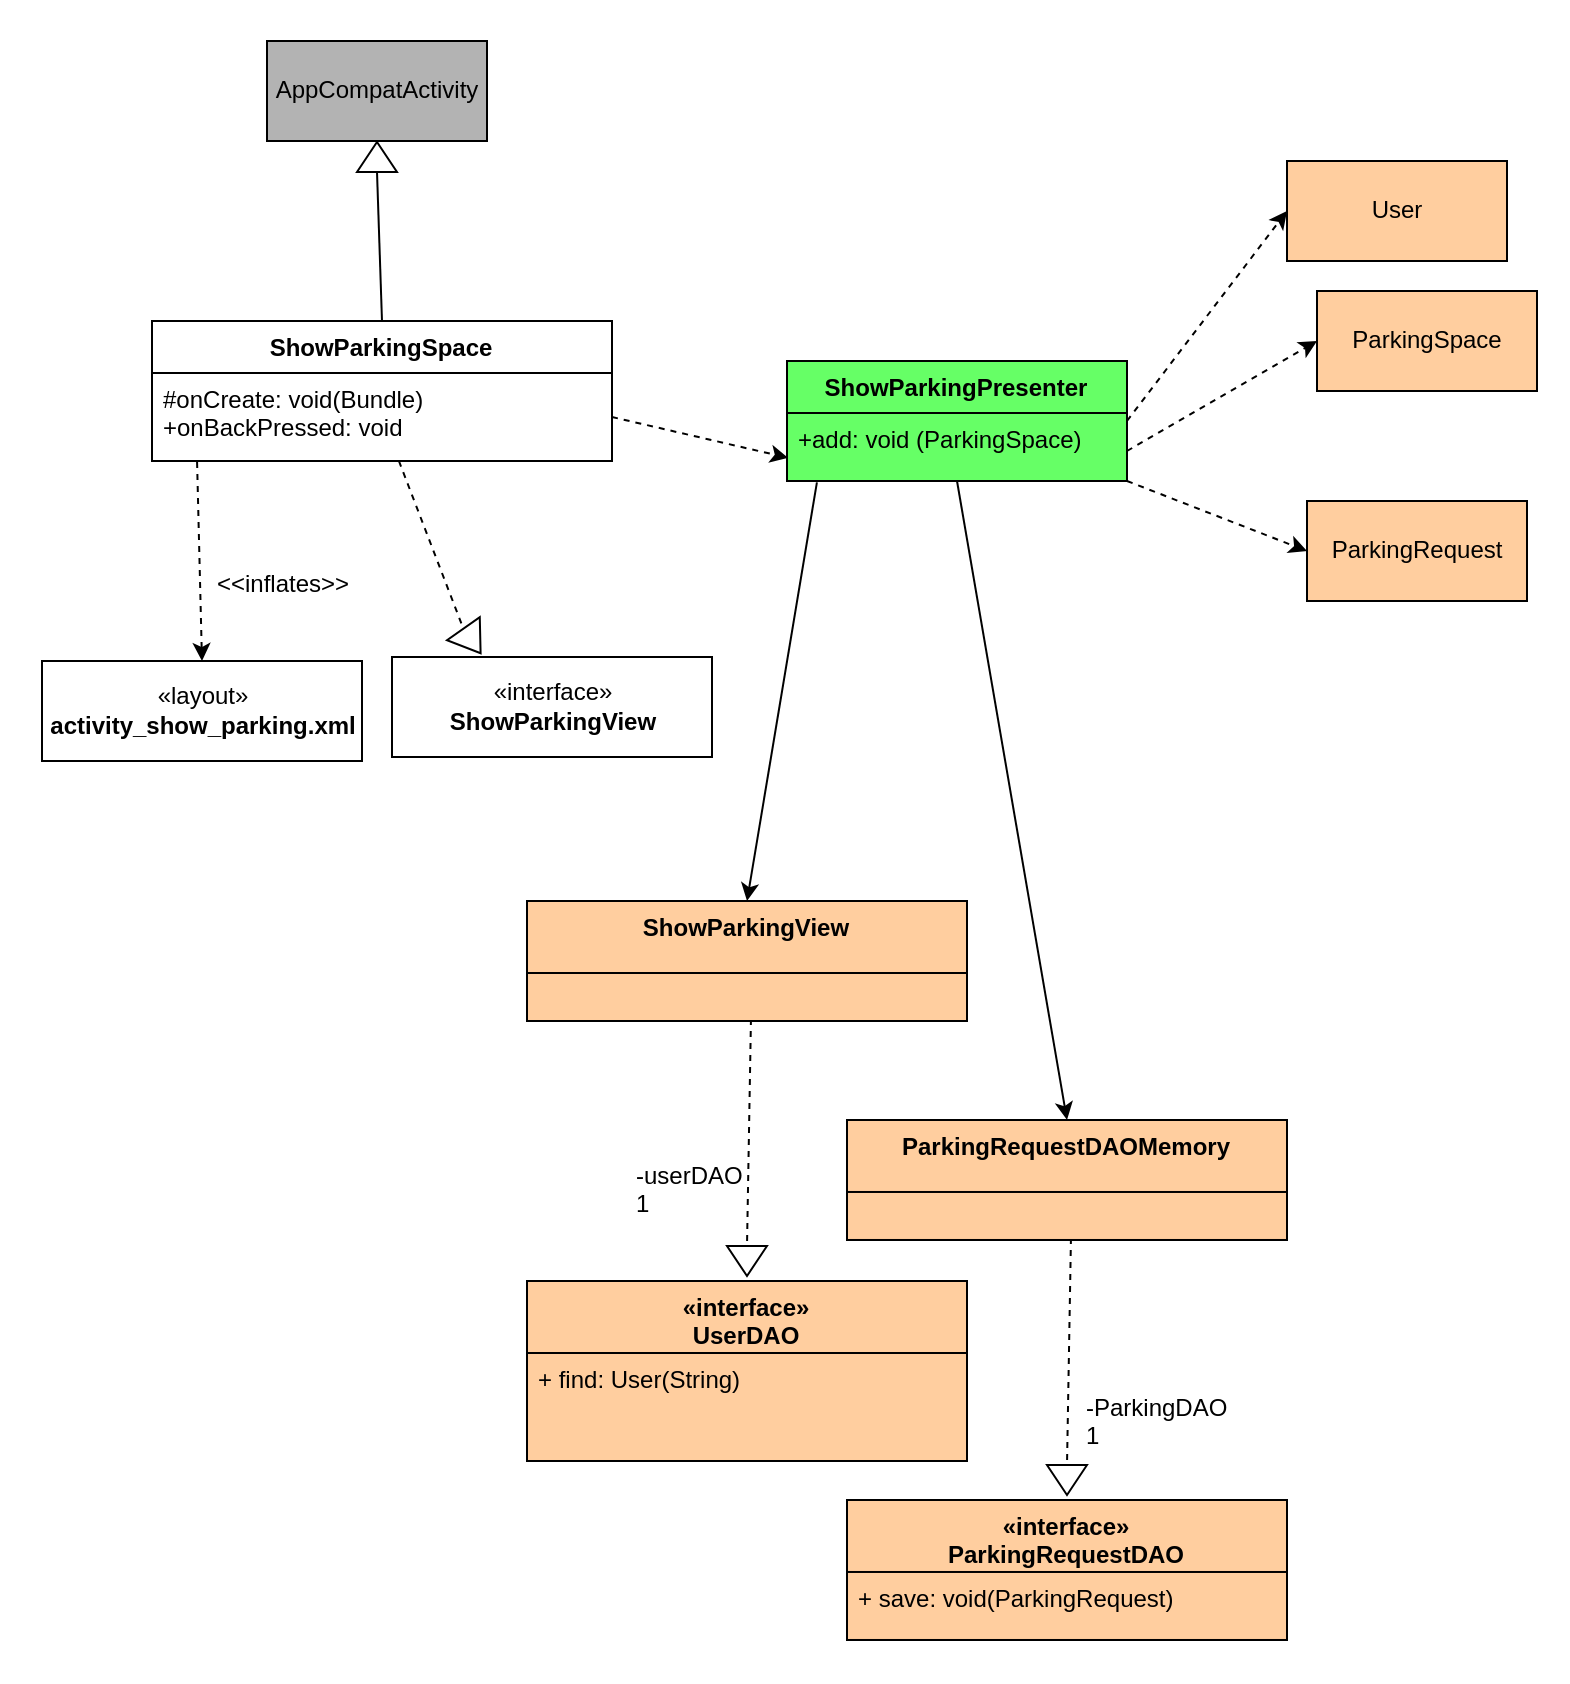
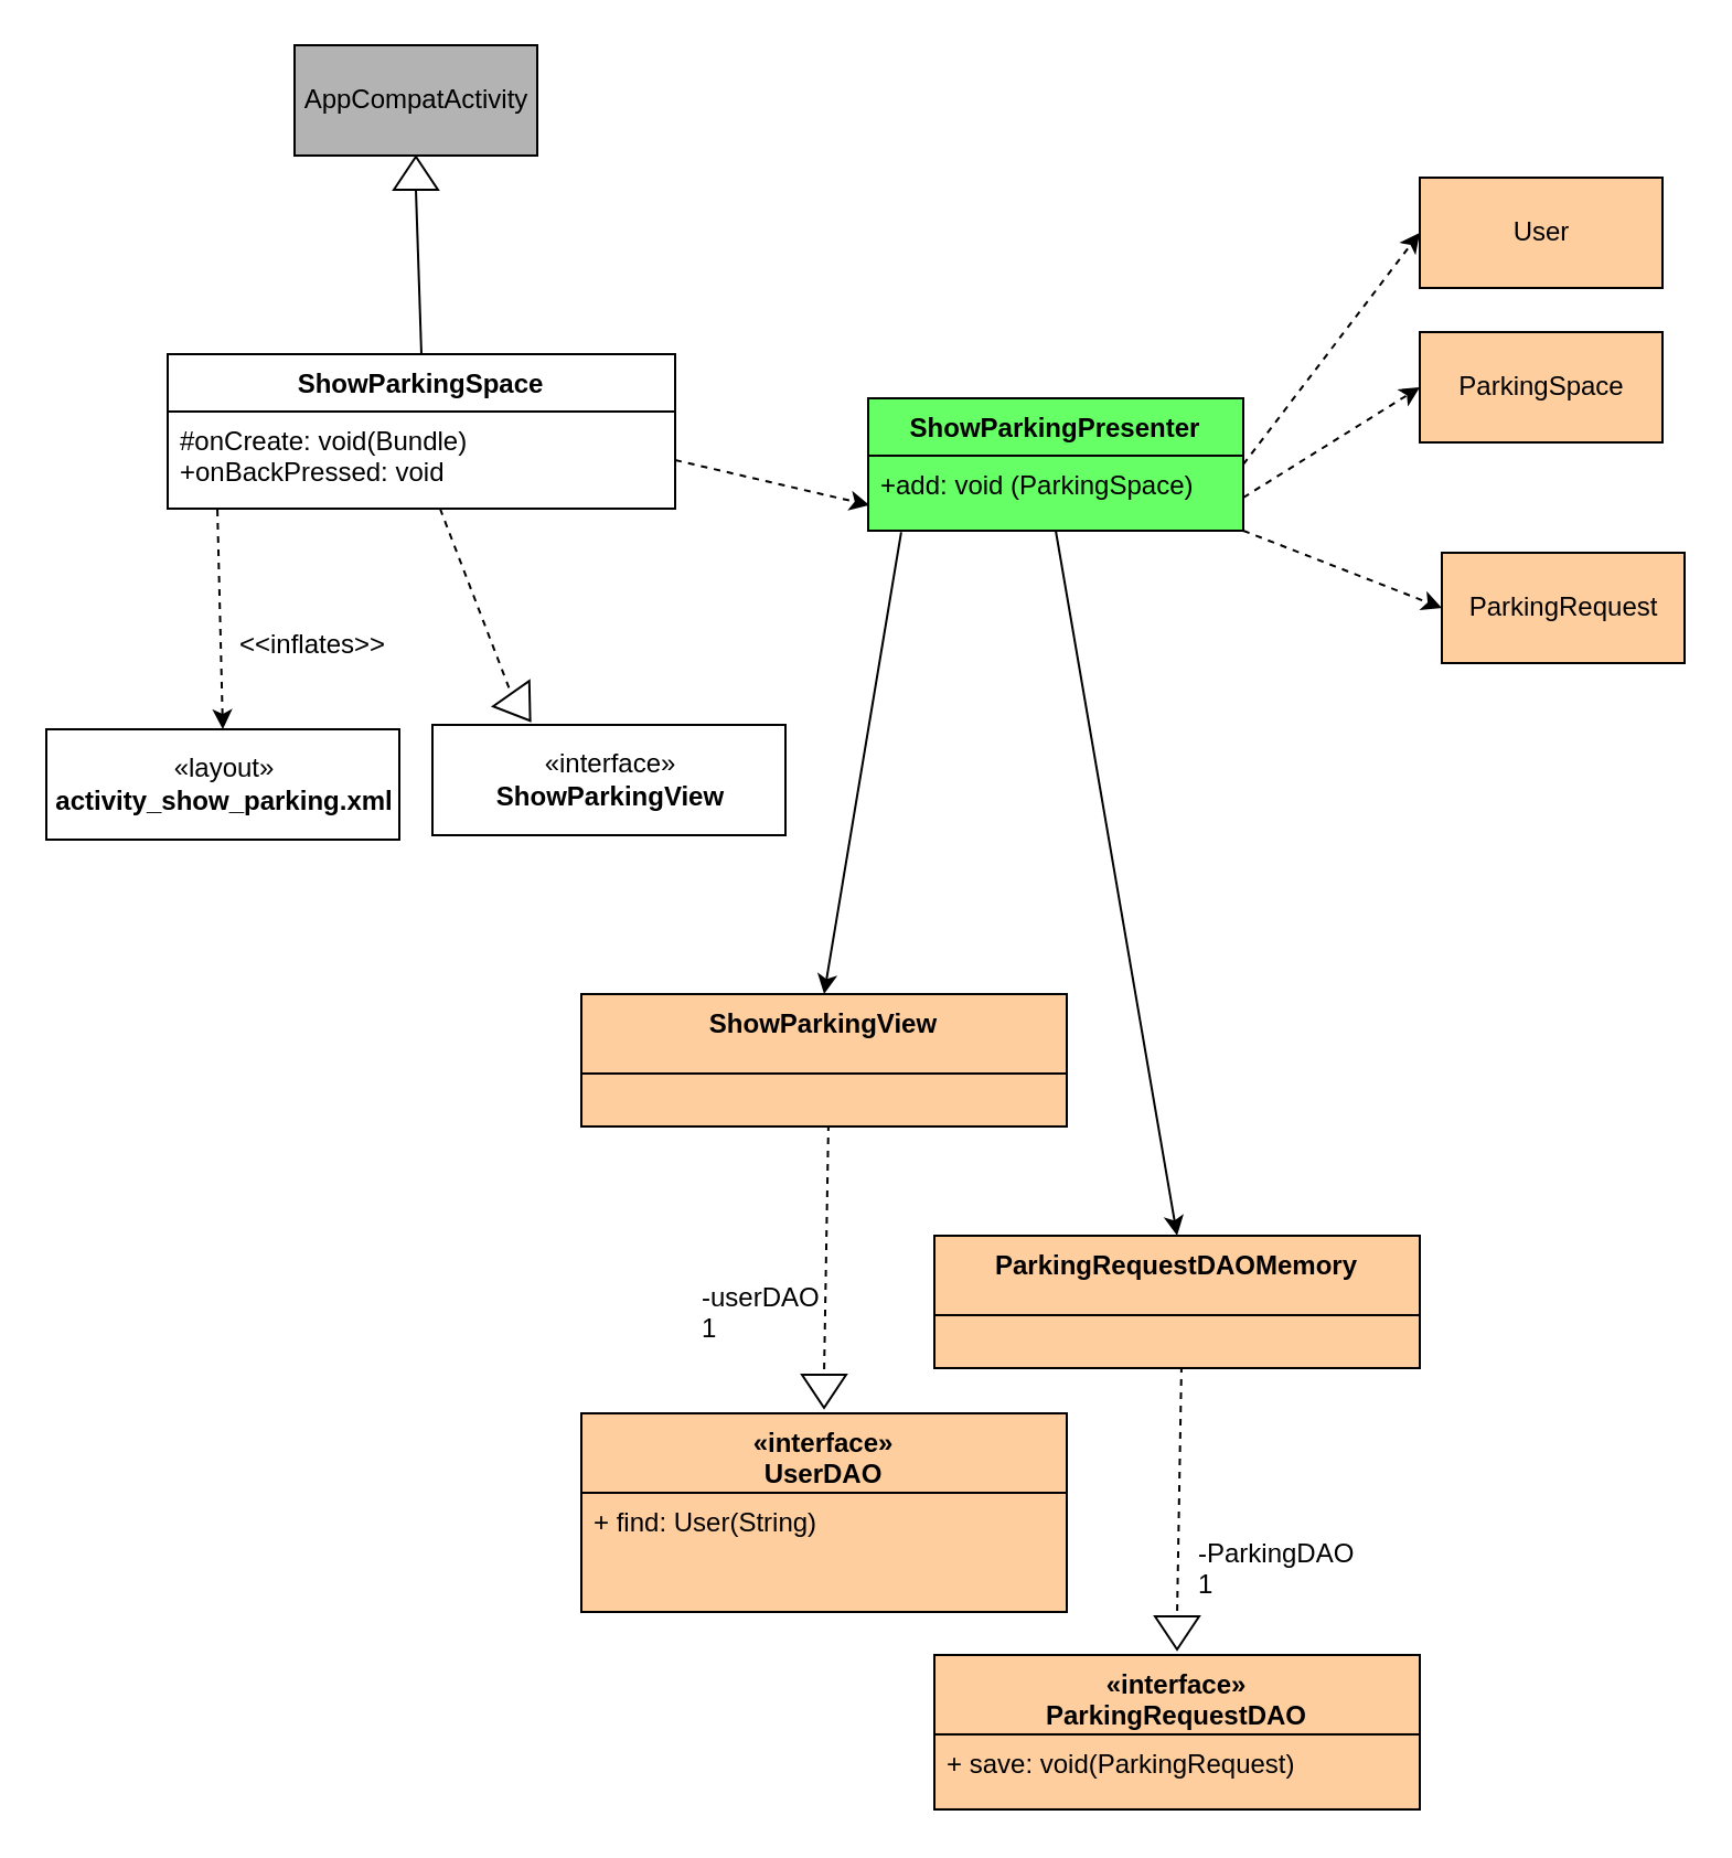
- <mxCell id="22" value="ParkingSpace" style="html=1;strokeColor=#000000;fillColor=#FFCE9F;gradientColor=none;" vertex="1" parent="1"><mxGeometry x="658" y="145" width="110" height="50" as="geometry" /></mxCell>
+ <mxCell id="22" value="ParkingSpace" style="html=1;strokeColor=#000000;fillColor=#FFCE9F;gradientColor=none;" vertex="1" parent="1"><mxGeometry x="643" y="150" width="110" height="50" as="geometry" /></mxCell>
